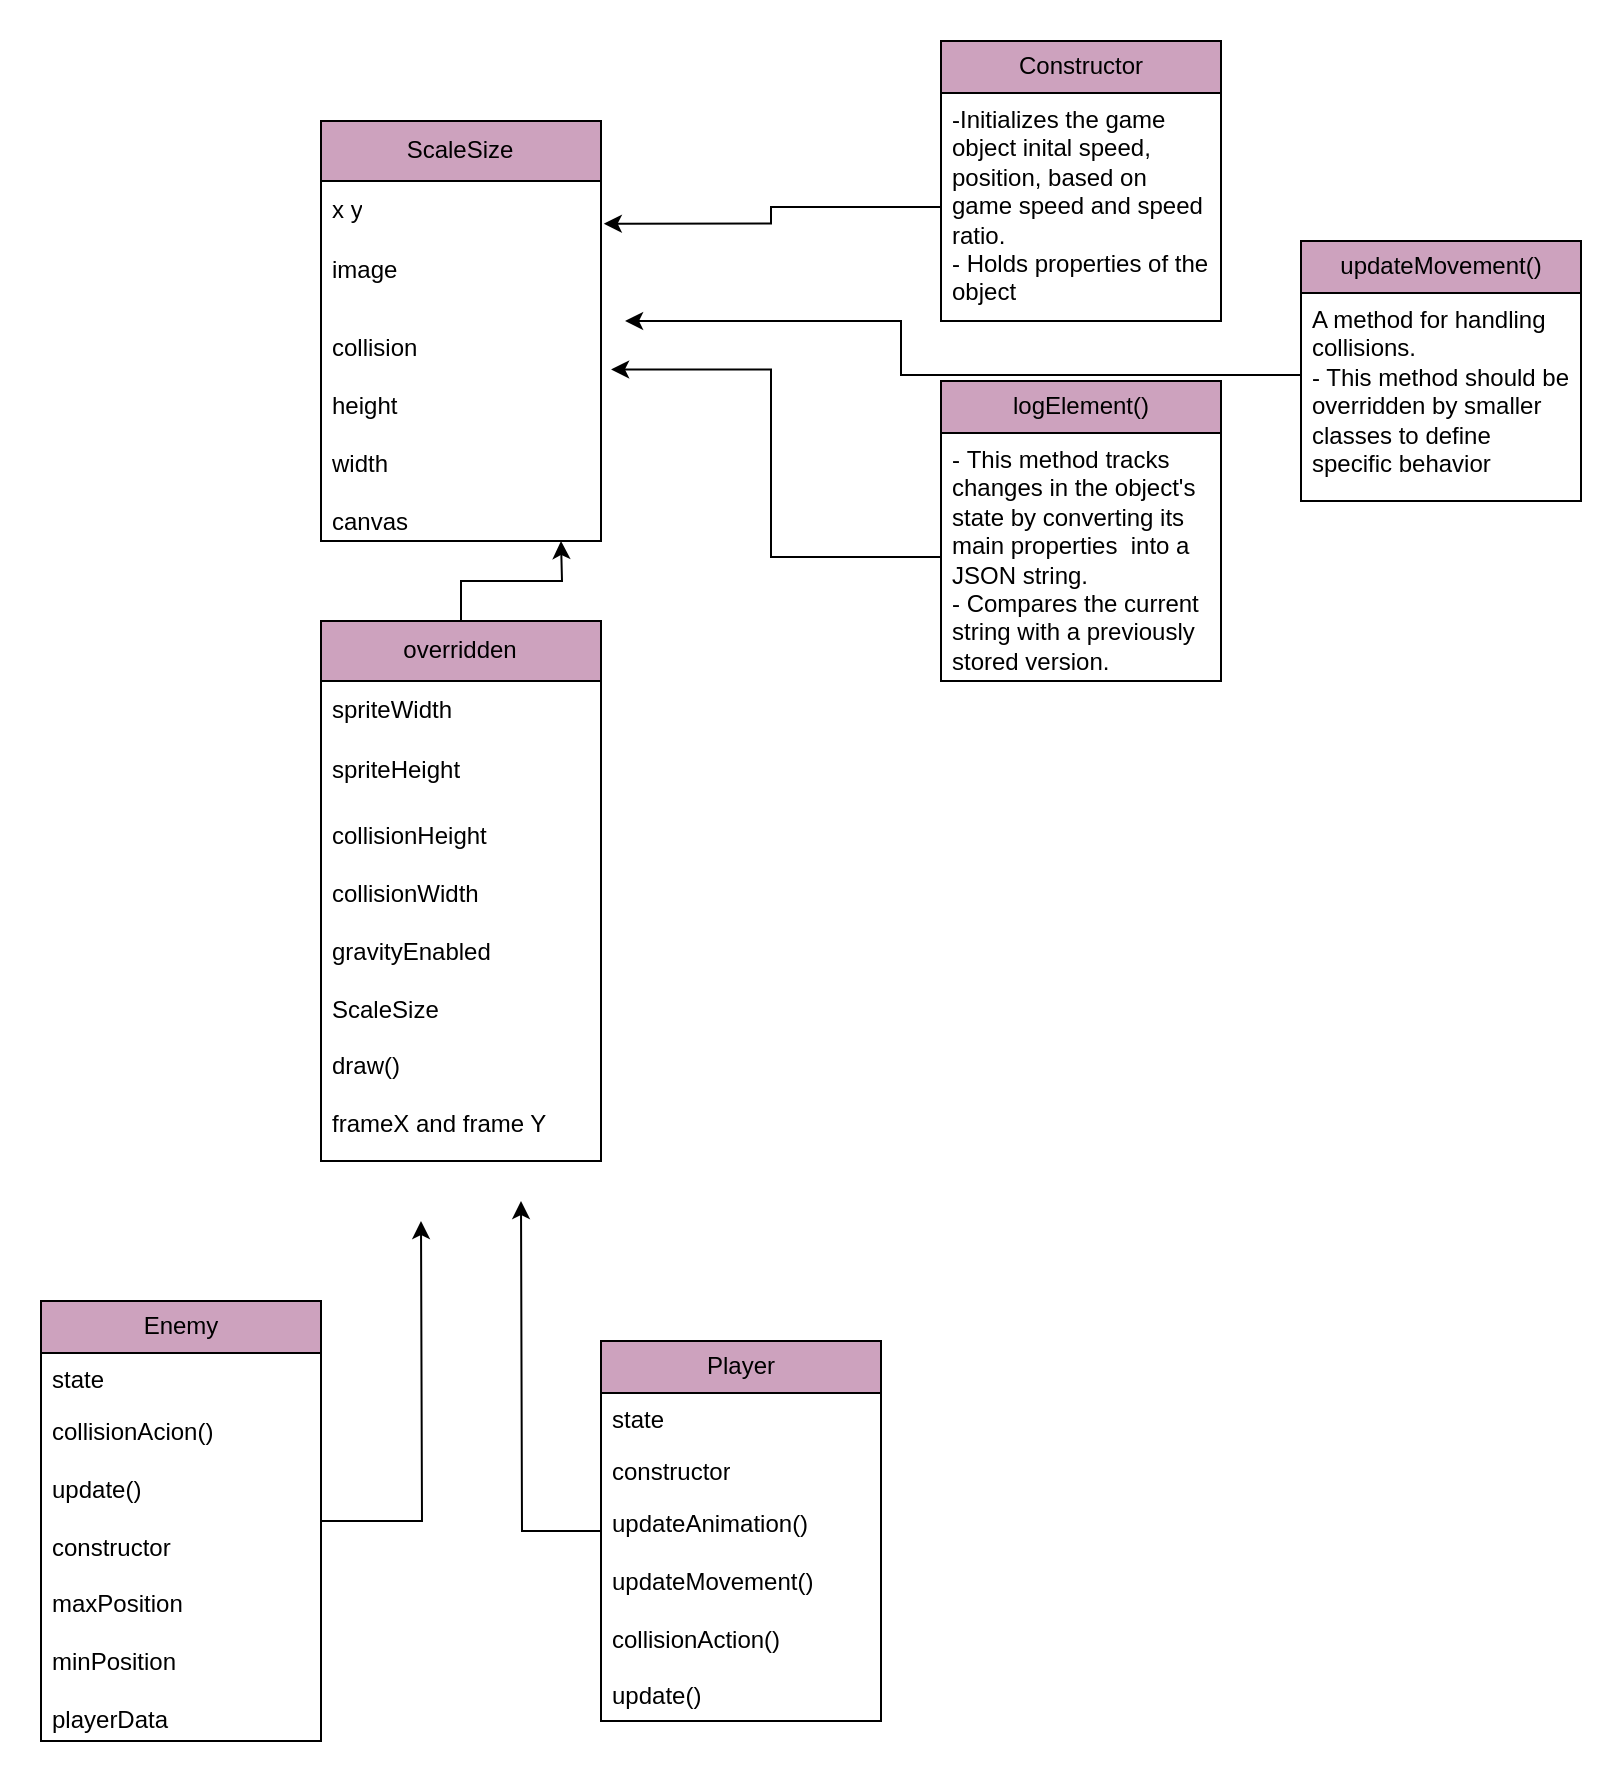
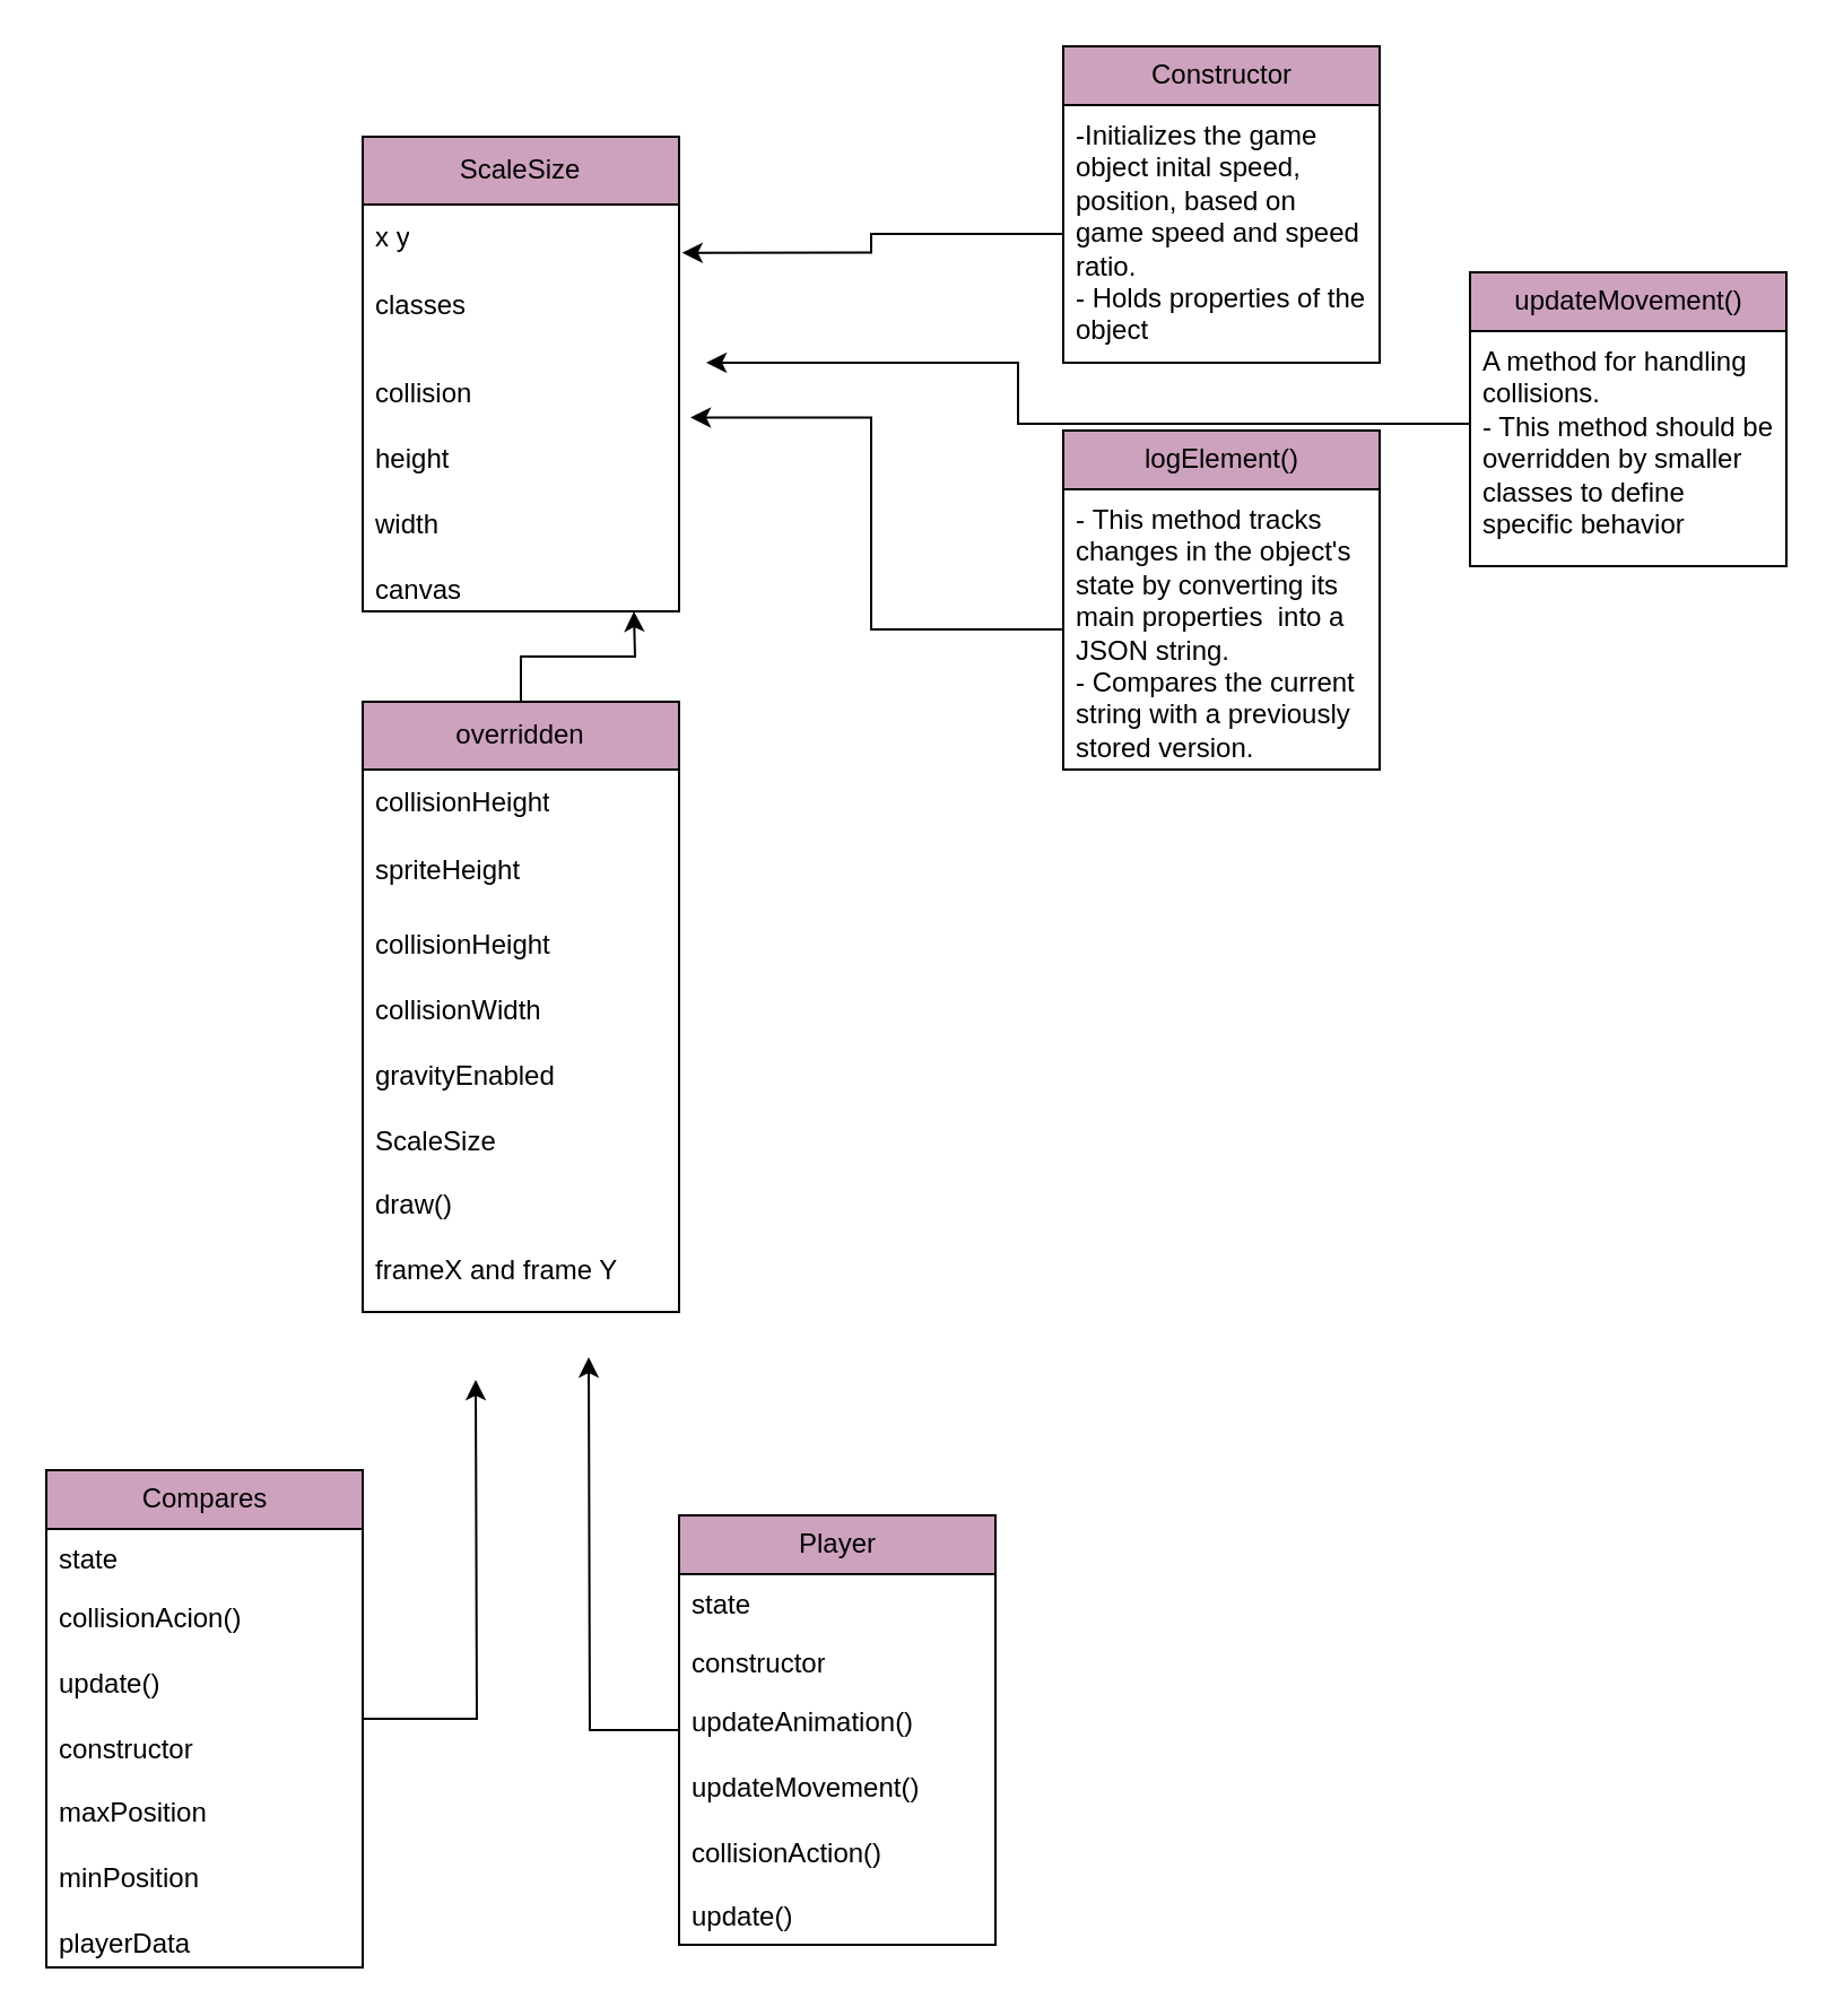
- <mxCell id="4" value="image" style="text;strokeColor=none;fillColor=none;align=left;verticalAlign=middle;spacingLeft=4;spacingRight=4;overflow=hidden;points=[[0,0.5],[1,0.5]];portConstraint=eastwest;rotatable=0;whiteSpace=wrap;html=1;" vertex="1" parent="2"><mxGeometry y="60" width="140" height="30" as="geometry" /></mxCell>
+ <mxCell id="4" value="classes" style="text;strokeColor=none;fillColor=none;align=left;verticalAlign=middle;spacingLeft=4;spacingRight=4;overflow=hidden;points=[[0,0.5],[1,0.5]];portConstraint=eastwest;rotatable=0;whiteSpace=wrap;html=1;" vertex="1" parent="2"><mxGeometry y="60" width="140" height="30" as="geometry" /></mxCell>
- <mxCell id="8" value="spriteWidth" style="text;strokeColor=none;fillColor=none;align=left;verticalAlign=middle;spacingLeft=4;spacingRight=4;overflow=hidden;points=[[0,0.5],[1,0.5]];portConstraint=eastwest;rotatable=0;whiteSpace=wrap;html=1;" vertex="1" parent="7"><mxGeometry y="30" width="140" height="30" as="geometry" /></mxCell>
+ <mxCell id="8" value="collisionHeight" style="text;strokeColor=none;fillColor=none;align=left;verticalAlign=middle;spacingLeft=4;spacingRight=4;overflow=hidden;points=[[0,0.5],[1,0.5]];portConstraint=eastwest;rotatable=0;whiteSpace=wrap;html=1;" vertex="1" parent="7"><mxGeometry y="30" width="140" height="30" as="geometry" /></mxCell>
- <mxCell id="12" value="Enemy" style="swimlane;fontStyle=0;childLayout=stackLayout;horizontal=1;startSize=26;fillColor=#CDA2BE;horizontalStack=0;resizeParent=1;resizeParentMax=0;resizeLast=0;collapsible=1;marginBottom=0;html=1;" vertex="1" parent="1"><mxGeometry x="20" y="650" width="140" height="220" as="geometry" /></mxCell>
+ <mxCell id="12" value="Compares" style="swimlane;fontStyle=0;childLayout=stackLayout;horizontal=1;startSize=26;fillColor=#CDA2BE;horizontalStack=0;resizeParent=1;resizeParentMax=0;resizeLast=0;collapsible=1;marginBottom=0;html=1;" vertex="1" parent="1"><mxGeometry x="20" y="650" width="140" height="220" as="geometry" /></mxCell>
